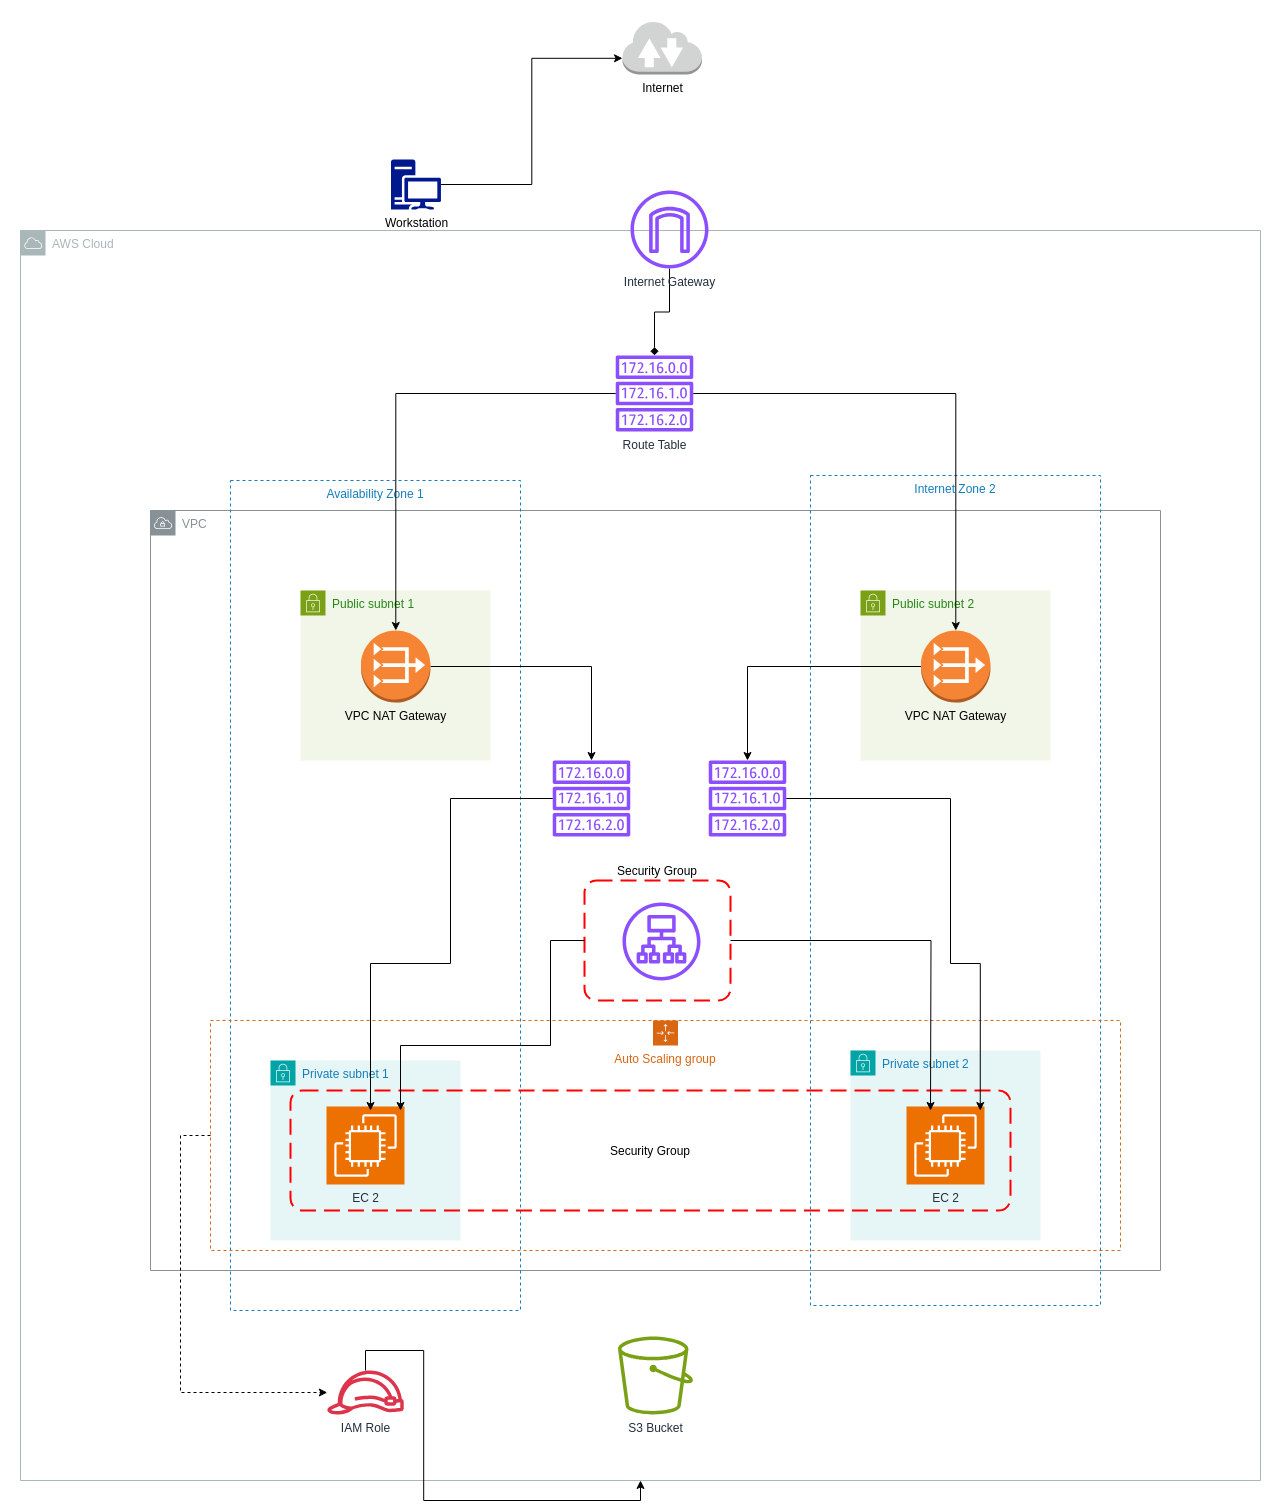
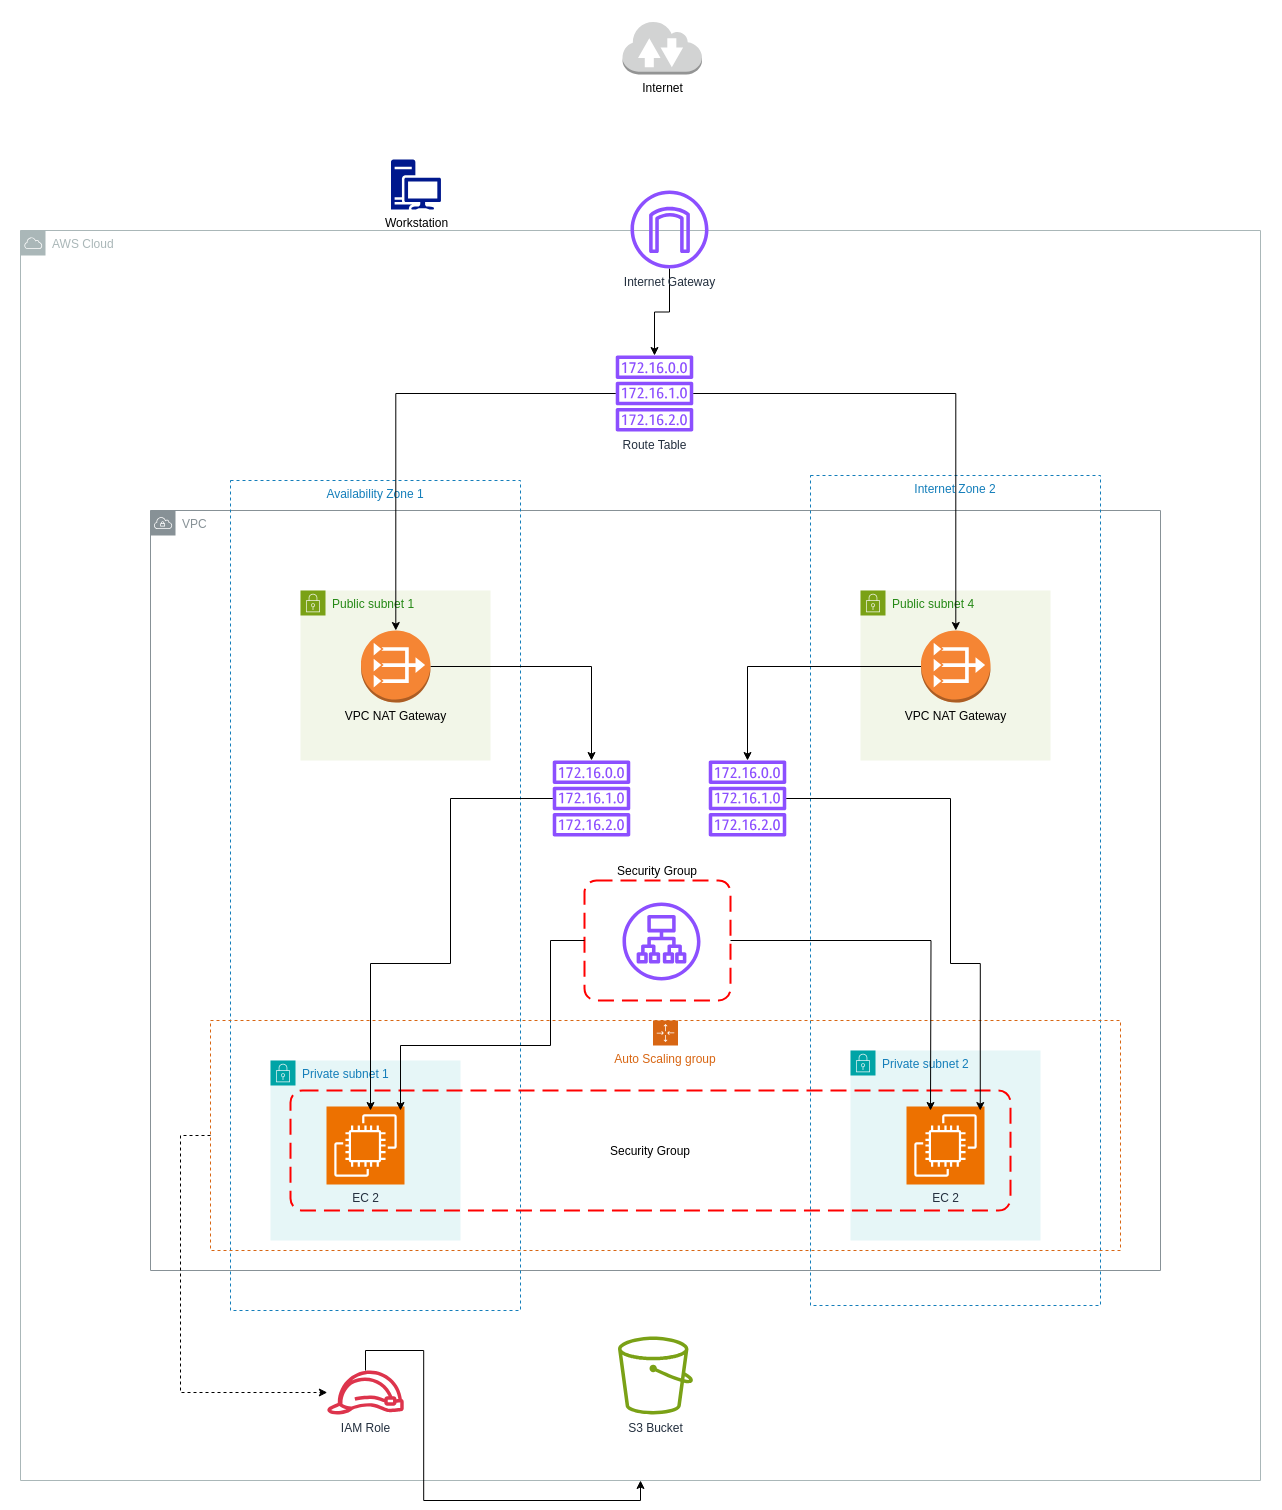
- <mxCell id="31" style="edgeStyle=orthogonalEdgeStyle;rounded=0;orthogonalLoop=1;jettySize=auto;html=1;entryX=0;entryY=0.7;entryDx=0;entryDy=0;entryPerimeter=0;" edge="1" parent="2" source="30" target="4"><mxGeometry relative="1" as="geometry" /></mxCell>
- <mxCell id="5" style="edgeStyle=orthogonalEdgeStyle;rounded=0;orthogonalLoop=1;jettySize=auto;html=1;endArrow=diamond;" edge="1" parent="2" source="6" target="7"><mxGeometry relative="1" as="geometry" /></mxCell>
+ <mxCell id="5" style="edgeStyle=orthogonalEdgeStyle;rounded=0;orthogonalLoop=1;jettySize=auto;html=1;" edge="1" parent="2" source="6" target="7"><mxGeometry relative="1" as="geometry" /></mxCell>
- <mxCell id="17" value="Public subnet 2" style="points=[[0,0],[0.25,0],[0.5,0],[0.75,0],[1,0],[1,0.25],[1,0.5],[1,0.75],[1,1],[0.75,1],[0.5,1],[0.25,1],[0,1],[0,0.75],[0,0.5],[0,0.25]];outlineConnect=0;gradientColor=none;html=1;whiteSpace=wrap;fontSize=12;fontStyle=0;container=1;pointerEvents=0;collapsible=0;recursiveResize=0;shape=mxgraph.aws4.group;grIcon=mxgraph.aws4.group_security_group;grStroke=0;strokeColor=#7AA116;fillColor=#F2F6E8;verticalAlign=top;align=left;spacingLeft=30;fontColor=#248814;dashed=0;" vertex="1" parent="2"><mxGeometry x="840" y="570" width="190" height="170" as="geometry" /></mxCell>
+ <mxCell id="17" value="Public subnet 4" style="points=[[0,0],[0.25,0],[0.5,0],[0.75,0],[1,0],[1,0.25],[1,0.5],[1,0.75],[1,1],[0.75,1],[0.5,1],[0.25,1],[0,1],[0,0.75],[0,0.5],[0,0.25]];outlineConnect=0;gradientColor=none;html=1;whiteSpace=wrap;fontSize=12;fontStyle=0;container=1;pointerEvents=0;collapsible=0;recursiveResize=0;shape=mxgraph.aws4.group;grIcon=mxgraph.aws4.group_security_group;grStroke=0;strokeColor=#7AA116;fillColor=#F2F6E8;verticalAlign=top;align=left;spacingLeft=30;fontColor=#248814;dashed=0;" vertex="1" parent="2"><mxGeometry x="840" y="570" width="190" height="170" as="geometry" /></mxCell>
